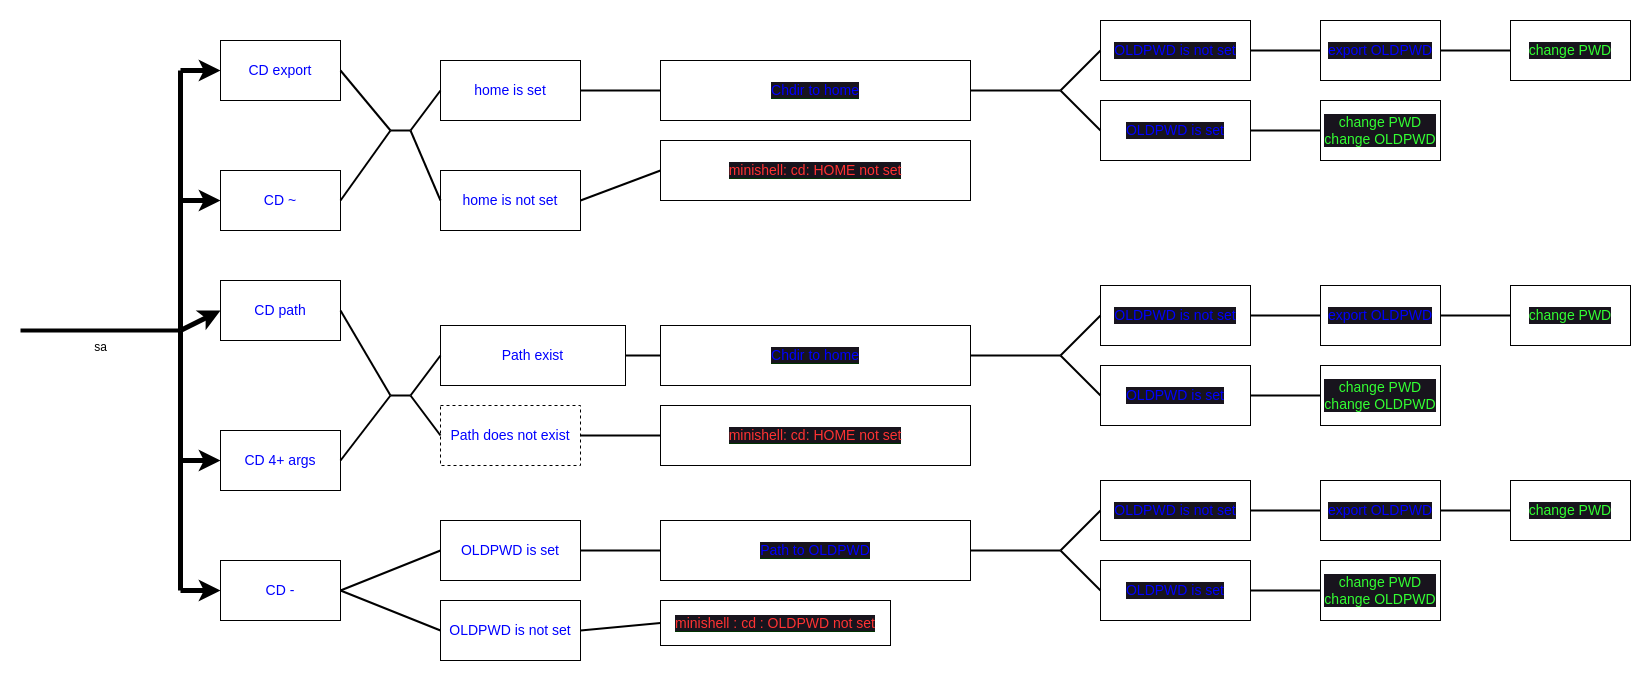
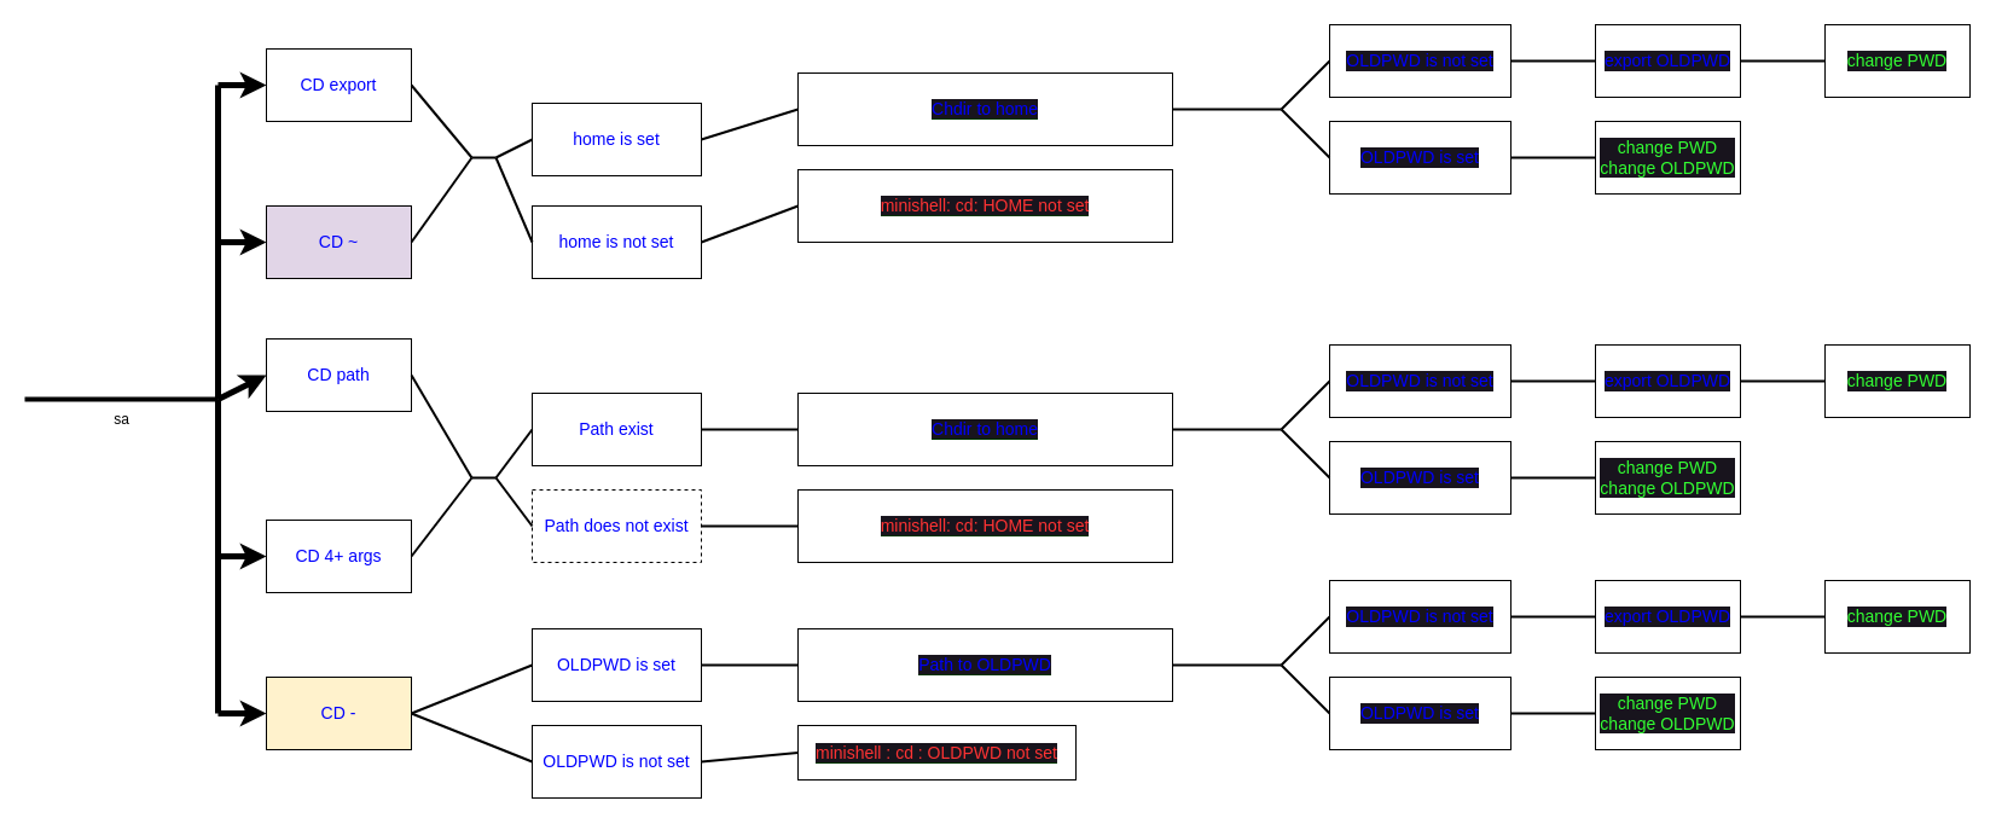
- <mxCell id="16" value="home is set" style="rounded=0;whiteSpace=wrap;html=1;labelBackgroundColor=none;fontSize=14;fontColor=#0000FF;" parent="1" vertex="1"><mxGeometry x="440" y="60" width="140" height="60" as="geometry" /></mxCell>
+ <mxCell id="16" value="home is set" style="rounded=0;whiteSpace=wrap;html=1;labelBackgroundColor=none;fontSize=14;fontColor=#0000FF;" parent="1" vertex="1"><mxGeometry x="440" y="85" width="140" height="60" as="geometry" /></mxCell>
- <mxCell id="4" value="CD ~" style="rounded=0;whiteSpace=wrap;html=1;labelBackgroundColor=none;fontSize=14;fontColor=#0000FF;" parent="1" vertex="1"><mxGeometry x="220" y="170" width="120" height="60" as="geometry" /></mxCell>
+ <mxCell id="4" value="CD ~" style="rounded=0;whiteSpace=wrap;html=1;labelBackgroundColor=none;fontSize=14;fontColor=#0000FF;fillColor=#e1d5e7;" parent="1" vertex="1"><mxGeometry x="220" y="170" width="120" height="60" as="geometry" /></mxCell>
- <mxCell id="36" value="Path exist" style="rounded=0;whiteSpace=wrap;html=1;labelBackgroundColor=none;fontSize=14;fontColor=#0000FF;" parent="1" vertex="1"><mxGeometry x="440" y="325" width="185" height="60" as="geometry" /></mxCell>
+ <mxCell id="36" value="Path exist" style="rounded=0;whiteSpace=wrap;html=1;labelBackgroundColor=none;fontSize=14;fontColor=#0000FF;" parent="1" vertex="1"><mxGeometry x="440" y="325" width="140" height="60" as="geometry" /></mxCell>
- <mxCell id="5" value="CD -" style="rounded=0;whiteSpace=wrap;html=1;labelBackgroundColor=none;fontSize=14;fontColor=#0000FF;" parent="1" vertex="1"><mxGeometry x="220" y="560" width="120" height="60" as="geometry" /></mxCell>
+ <mxCell id="5" value="CD -" style="rounded=0;whiteSpace=wrap;html=1;labelBackgroundColor=none;fontSize=14;fontColor=#0000FF;fillColor=#fff2cc;" parent="1" vertex="1"><mxGeometry x="220" y="560" width="120" height="60" as="geometry" /></mxCell>
